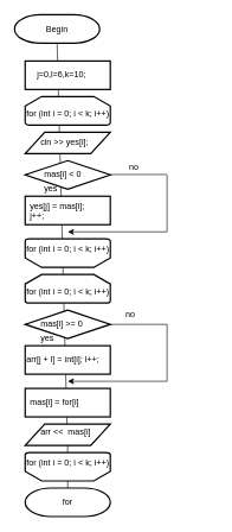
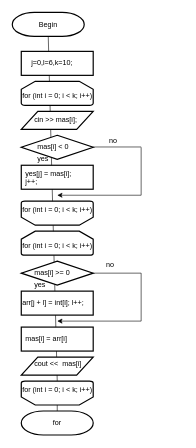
- <mxCell id="26" value="cin &amp;gt;&amp;gt; yes[i];" style="text;html=1;" vertex="1" parent="1"><mxGeometry x="55" y="185" width="190" height="30" as="geometry" /></mxCell>
+ <mxCell id="26" value="cin &amp;gt;&amp;gt; mas[i];" style="text;html=1;" vertex="1" parent="1"><mxGeometry x="55" y="185" width="190" height="30" as="geometry" /></mxCell>
- <mxCell id="33" value="mas[i] = for[i]" style="text;html=1;" vertex="1" parent="1"><mxGeometry x="40" y="550" width="100" height="30" as="geometry" /></mxCell>
+ <mxCell id="33" value="mas[i] = arr[i]" style="text;html=1;" vertex="1" parent="1"><mxGeometry x="40" y="550" width="100" height="30" as="geometry" /></mxCell>
- <mxCell id="34" value="arr &amp;lt;&amp;lt;&amp;nbsp; mas[i]&amp;nbsp;" style="text;html=1;" vertex="1" parent="1"><mxGeometry x="55" y="592.5" width="250" height="30" as="geometry" /></mxCell>
+ <mxCell id="34" value="cout &amp;lt;&amp;lt;&amp;nbsp; mas[i]&amp;nbsp;" style="text;html=1;" vertex="1" parent="1"><mxGeometry x="55" y="592.5" width="250" height="30" as="geometry" /></mxCell>
